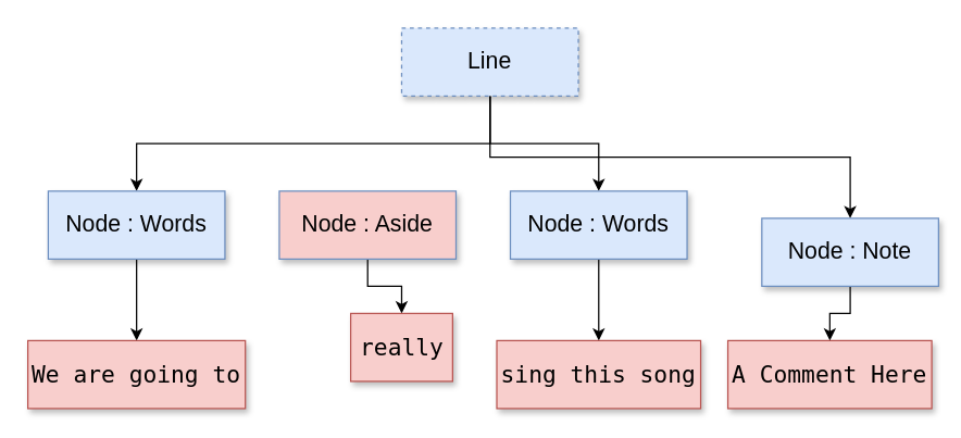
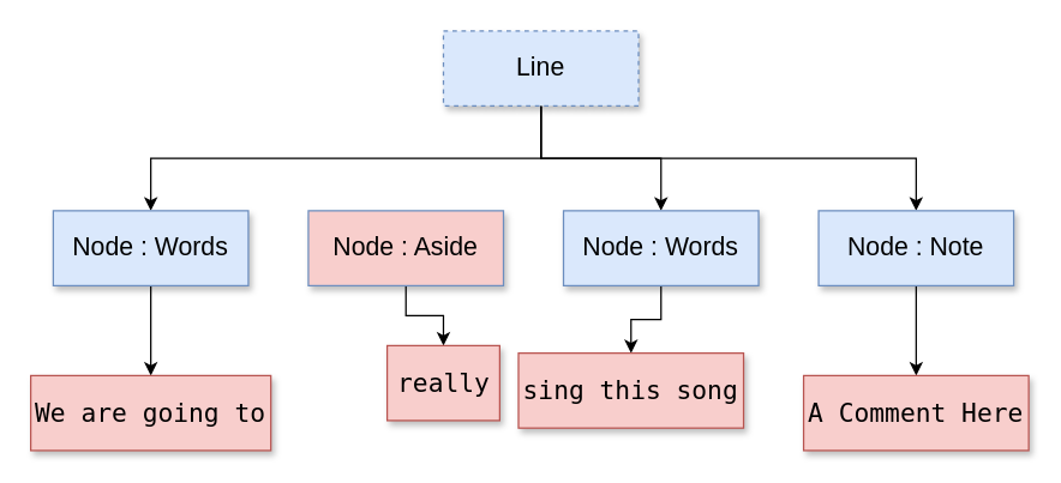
- <mxCell id="13" value="&lt;font style=&quot;font-size: 17px;&quot;&gt;Node : Note&lt;br&gt;&lt;/font&gt;" style="rounded=0;whiteSpace=wrap;html=1;fillColor=#dae8fc;strokeColor=#6c8ebf;shadow=1;" vertex="1" parent="1"><mxGeometry x="560" y="160" width="130" height="50" as="geometry" /></mxCell>
+ <mxCell id="13" value="&lt;font style=&quot;font-size: 17px;&quot;&gt;Node : Note&lt;br&gt;&lt;/font&gt;" style="rounded=0;whiteSpace=wrap;html=1;fillColor=#dae8fc;strokeColor=#6c8ebf;shadow=1;" vertex="1" parent="1"><mxGeometry x="545" y="140" width="130" height="50" as="geometry" /></mxCell>
- <mxCell id="16" value="&lt;pre&gt;&lt;font style=&quot;font-size: 17px;&quot;&gt;sing this song&lt;/font&gt;&lt;/pre&gt;" style="rounded=0;whiteSpace=wrap;html=1;fillColor=#f8cecc;strokeColor=#b85450;shadow=1;" vertex="1" parent="1"><mxGeometry x="365" y="250" width="150" height="50" as="geometry" /></mxCell>
+ <mxCell id="16" value="&lt;pre&gt;&lt;font style=&quot;font-size: 17px;&quot;&gt;sing this song&lt;/font&gt;&lt;/pre&gt;" style="rounded=0;whiteSpace=wrap;html=1;fillColor=#f8cecc;strokeColor=#b85450;shadow=1;" vertex="1" parent="1"><mxGeometry x="345" y="235" width="150" height="50" as="geometry" /></mxCell>
